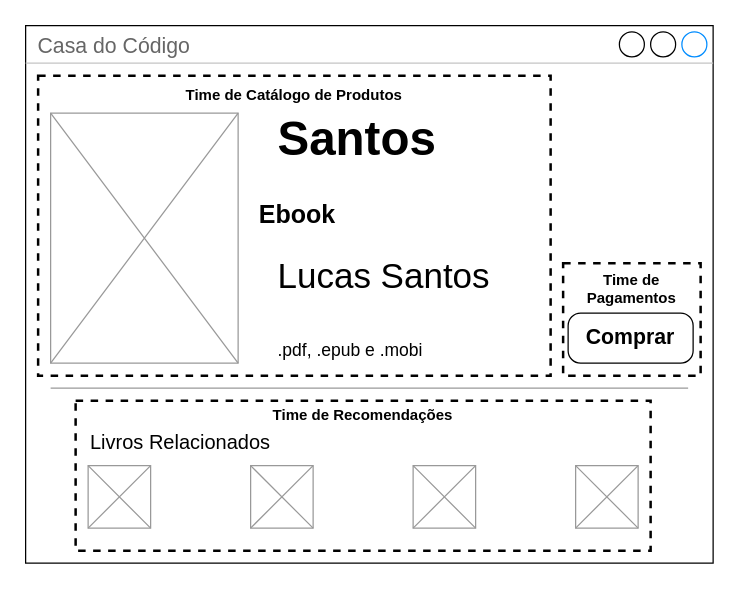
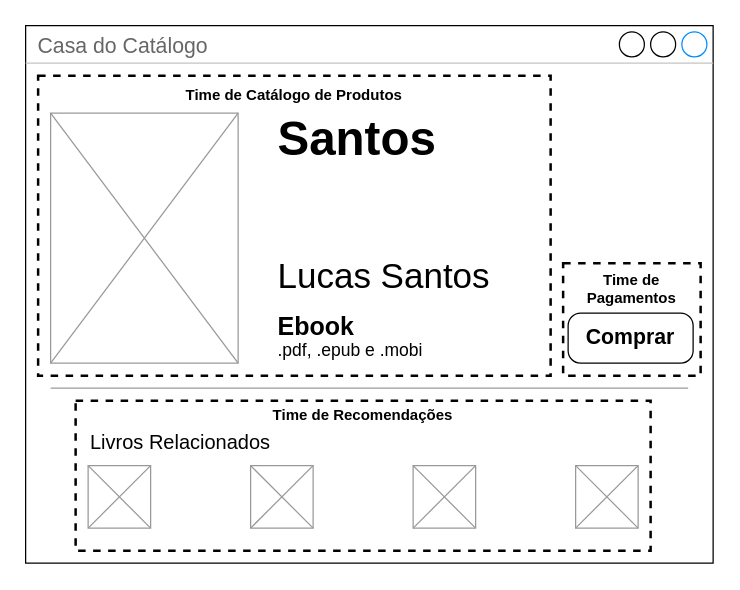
- <mxCell id="2" value="Casa do Código" style="strokeWidth=1;shadow=0;dashed=0;align=center;html=1;shape=mxgraph.mockup.containers.window;align=left;verticalAlign=top;spacingLeft=8;strokeColor2=#008cff;strokeColor3=#c4c4c4;fontColor=#666666;mainText=;fontSize=17;labelBackgroundColor=none;" vertex="1" parent="1"><mxGeometry x="20" y="20" width="550" height="430" as="geometry" /></mxCell>
+ <mxCell id="2" value="Casa do Catálogo" style="strokeWidth=1;shadow=0;dashed=0;align=center;html=1;shape=mxgraph.mockup.containers.window;align=left;verticalAlign=top;spacingLeft=8;strokeColor2=#008cff;strokeColor3=#c4c4c4;fontColor=#666666;mainText=;fontSize=17;labelBackgroundColor=none;" vertex="1" parent="1"><mxGeometry x="20" y="20" width="550" height="430" as="geometry" /></mxCell>
- <mxCell id="10" value="&lt;b style=&quot;font-size: 20px;&quot;&gt;Ebook&lt;/b&gt;" style="text;html=1;strokeColor=none;fillColor=none;align=left;verticalAlign=middle;whiteSpace=wrap;rounded=0;fontSize=20;" vertex="1" parent="1"><mxGeometry x="205" y="160" width="40" height="20" as="geometry" /></mxCell>
+ <mxCell id="10" value="&lt;b style=&quot;font-size: 20px;&quot;&gt;Ebook&lt;/b&gt;" style="text;html=1;strokeColor=none;fillColor=none;align=left;verticalAlign=middle;whiteSpace=wrap;rounded=0;fontSize=20;" vertex="1" parent="1"><mxGeometry x="220" y="250" width="40" height="20" as="geometry" /></mxCell>
